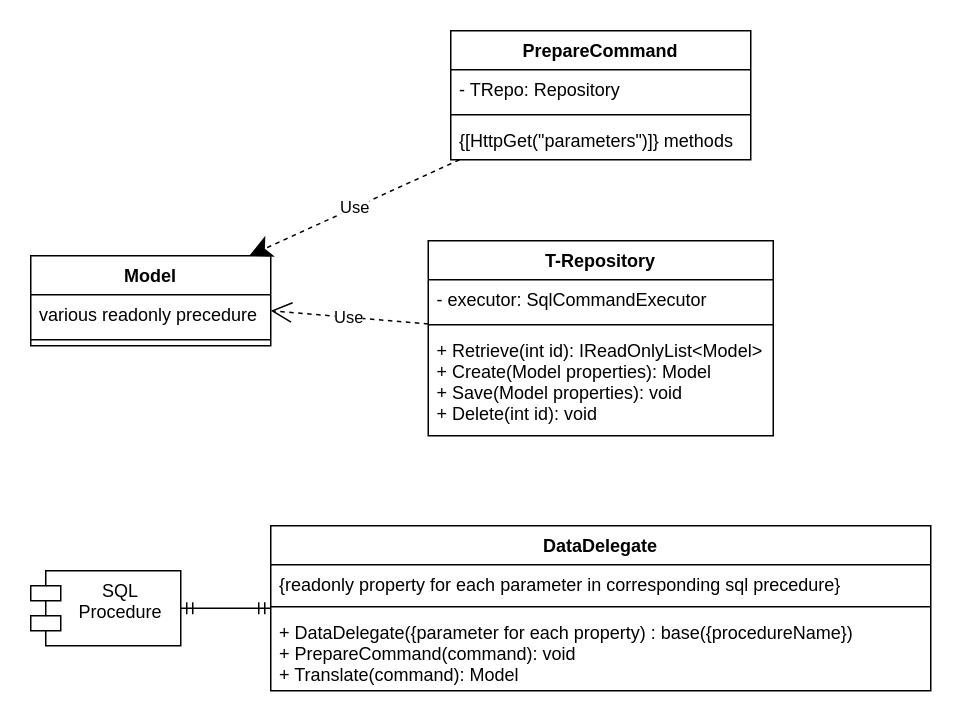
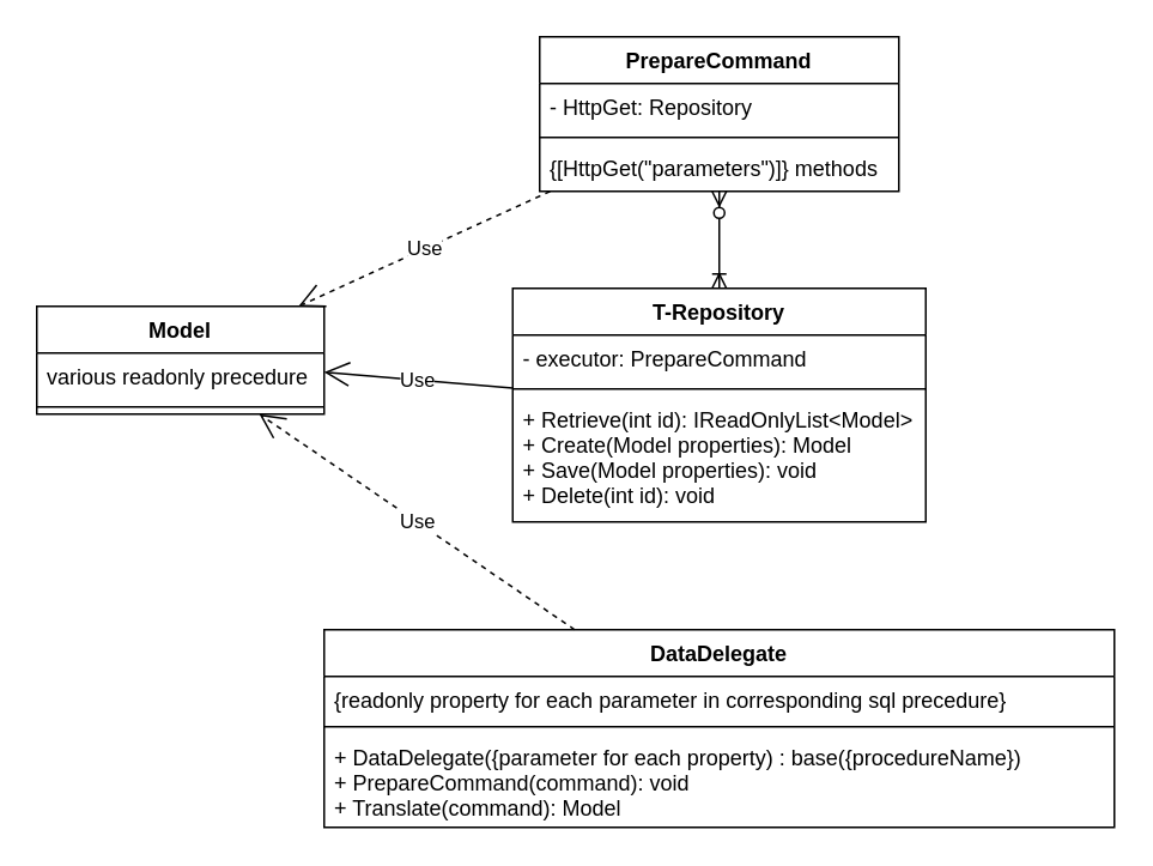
- <mxCell id="4" value="- TRepo: Repository" style="text;strokeColor=none;fillColor=none;align=left;verticalAlign=top;spacingLeft=4;spacingRight=4;overflow=hidden;rotatable=0;points=[[0,0.5],[1,0.5]];portConstraint=eastwest;" vertex="1" parent="3"><mxGeometry y="26" width="200" height="26" as="geometry" /></mxCell>
+ <mxCell id="4" value="- HttpGet: Repository" style="text;strokeColor=none;fillColor=none;align=left;verticalAlign=top;spacingLeft=4;spacingRight=4;overflow=hidden;rotatable=0;points=[[0,0.5],[1,0.5]];portConstraint=eastwest;" vertex="1" parent="3"><mxGeometry y="26" width="200" height="26" as="geometry" /></mxCell>
+ <mxCell id="7" style="edgeStyle=orthogonalEdgeStyle;rounded=0;orthogonalLoop=1;jettySize=auto;html=1;endArrow=ERzeroToMany;endFill=1;startArrow=ERoneToMany;startFill=0;" edge="1" parent="1" source="8" target="3"><mxGeometry relative="1" as="geometry" /></mxCell>
- <mxCell id="20" value="Use" style="endArrow=classic;endSize=12;dashed=1;html=1;" edge="1" parent="1" source="3" target="17"><mxGeometry width="160" relative="1" as="geometry"><mxPoint x="30" y="290" as="sourcePoint" /><mxPoint x="190" y="290" as="targetPoint" /></mxGeometry></mxCell>
+ <mxCell id="20" value="Use" style="endArrow=open;endSize=12;dashed=1;html=1;" edge="1" parent="1" source="3" target="17"><mxGeometry width="160" relative="1" as="geometry"><mxPoint x="30" y="290" as="sourcePoint" /><mxPoint x="190" y="290" as="targetPoint" /></mxGeometry></mxCell>
- <mxCell id="9" value="- executor: SqlCommandExecutor" style="text;strokeColor=none;fillColor=none;align=left;verticalAlign=top;spacingLeft=4;spacingRight=4;overflow=hidden;rotatable=0;points=[[0,0.5],[1,0.5]];portConstraint=eastwest;" vertex="1" parent="8"><mxGeometry y="26" width="230" height="26" as="geometry" /></mxCell>
+ <mxCell id="9" value="- executor: PrepareCommand" style="text;strokeColor=none;fillColor=none;align=left;verticalAlign=top;spacingLeft=4;spacingRight=4;overflow=hidden;rotatable=0;points=[[0,0.5],[1,0.5]];portConstraint=eastwest;" vertex="1" parent="8"><mxGeometry y="26" width="230" height="26" as="geometry" /></mxCell>
- <mxCell id="22" value="Use" style="endArrow=open;endSize=12;dashed=1;html=1;" edge="1" parent="1" source="8" target="17"><mxGeometry width="160" relative="1" as="geometry"><mxPoint x="40" y="300" as="sourcePoint" /><mxPoint x="200" y="300" as="targetPoint" /></mxGeometry></mxCell>
+ <mxCell id="22" value="Use" style="endArrow=open;endSize=12;dashed=0;html=1;" edge="1" parent="1" source="8" target="17"><mxGeometry width="160" relative="1" as="geometry"><mxPoint x="40" y="300" as="sourcePoint" /><mxPoint x="200" y="300" as="targetPoint" /></mxGeometry></mxCell>
+ <mxCell id="21" value="Use" style="endArrow=open;endSize=12;dashed=1;html=1;" edge="1" parent="1" source="13" target="17"><mxGeometry width="160" relative="1" as="geometry"><mxPoint x="40" y="300" as="sourcePoint" /><mxPoint x="200" y="300" as="targetPoint" /></mxGeometry></mxCell>
- <mxCell id="2" value="SQL&#10;Procedure" style="shape=module;align=left;spacingLeft=20;align=center;verticalAlign=top;" vertex="1" parent="1"><mxGeometry x="20" y="380" width="100" height="50" as="geometry" /></mxCell>
- <mxCell id="12" style="edgeStyle=orthogonalEdgeStyle;rounded=0;orthogonalLoop=1;jettySize=auto;html=1;startArrow=ERmandOne;startFill=0;endArrow=ERmandOne;endFill=0;" edge="1" parent="1" source="13" target="2"><mxGeometry relative="1" as="geometry" /></mxCell>
